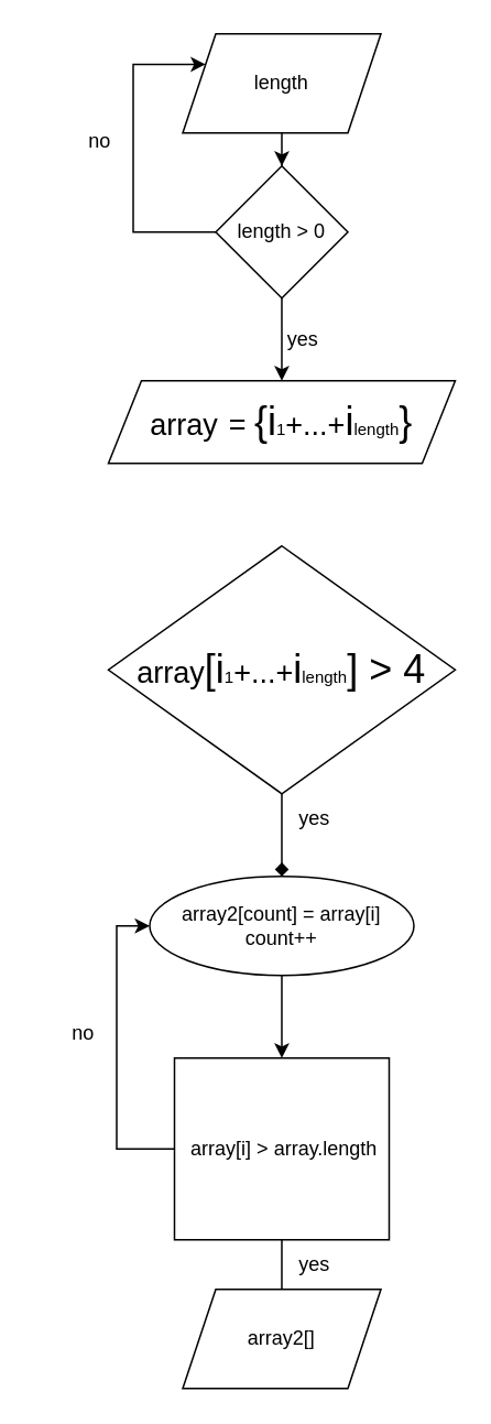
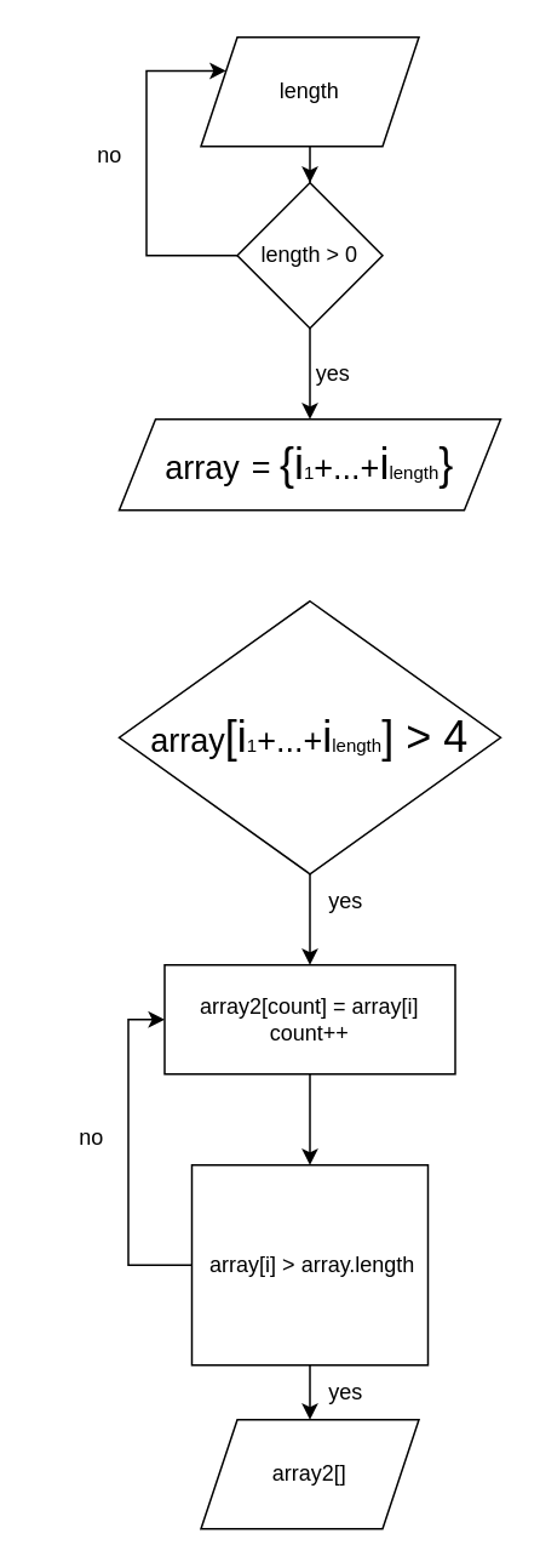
- <mxCell id="10" value="" style="edgeStyle=orthogonalEdgeStyle;rounded=0;orthogonalLoop=1;jettySize=auto;html=1;endArrow=diamond;" edge="1" parent="1" source="11" target="12"><mxGeometry relative="1" as="geometry" /></mxCell>
+ <mxCell id="10" value="" style="edgeStyle=orthogonalEdgeStyle;rounded=0;orthogonalLoop=1;jettySize=auto;html=1;" edge="1" parent="1" source="11" target="12"><mxGeometry relative="1" as="geometry" /></mxCell>
- <mxCell id="12" value="array2[count] = array[i]&lt;br&gt;count++" style="ellipse;whiteSpace=wrap;html=1;" vertex="1" parent="1"><mxGeometry x="90" y="530" width="160" height="60" as="geometry" /></mxCell>
+ <mxCell id="12" value="array2[count] = array[i]&lt;br&gt;count++" style="rounded=0;whiteSpace=wrap;html=1;" vertex="1" parent="1"><mxGeometry x="90" y="530" width="160" height="60" as="geometry" /></mxCell>
- <mxCell id="17" value="" style="edgeStyle=orthogonalEdgeStyle;rounded=0;orthogonalLoop=1;jettySize=auto;html=1;endArrow=none;" edge="1" parent="1" source="18" target="15"><mxGeometry relative="1" as="geometry" /></mxCell>
+ <mxCell id="17" value="" style="edgeStyle=orthogonalEdgeStyle;rounded=0;orthogonalLoop=1;jettySize=auto;html=1;" edge="1" parent="1" source="18" target="15"><mxGeometry relative="1" as="geometry" /></mxCell>
